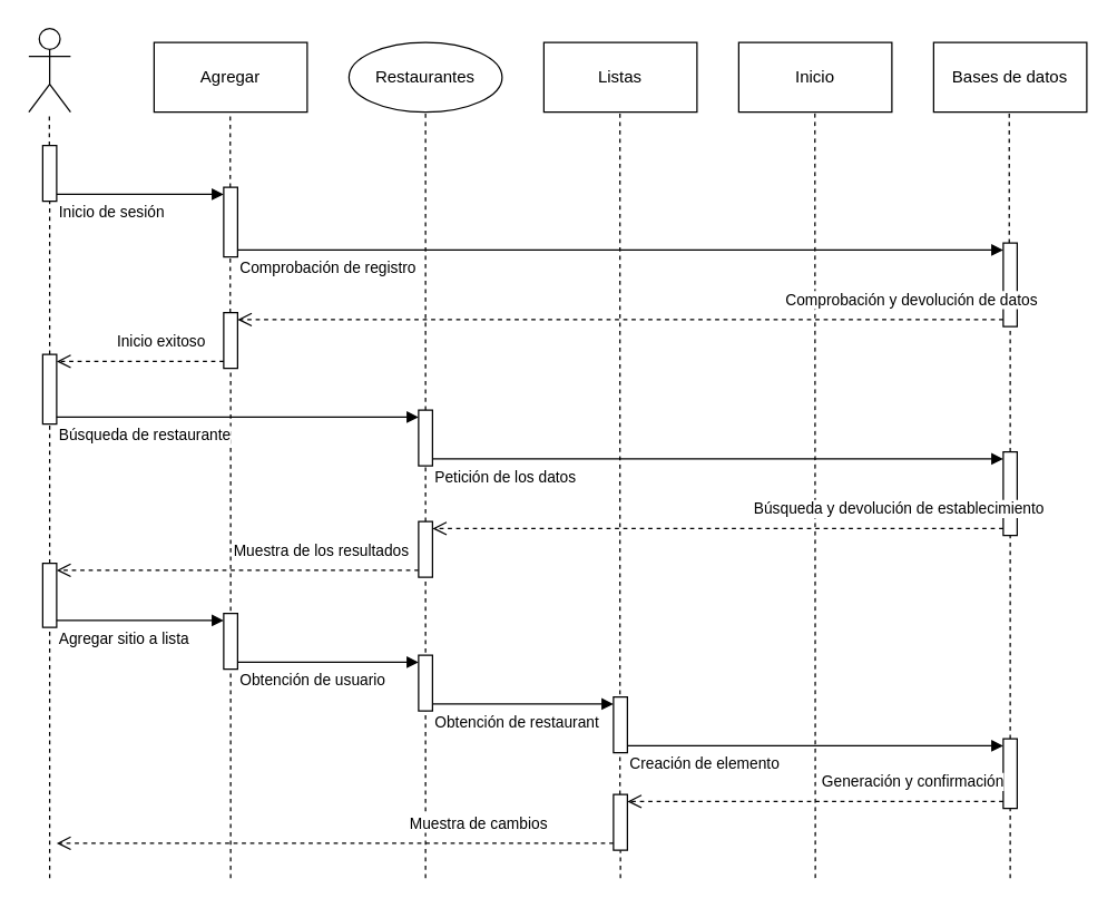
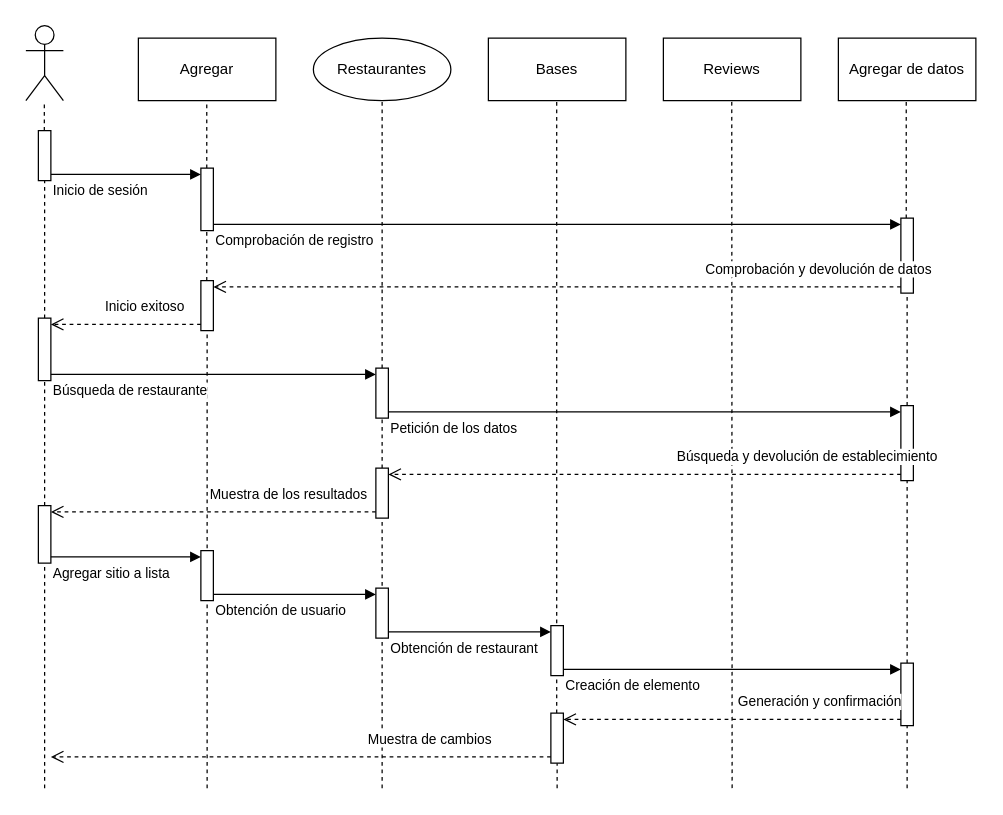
- <mxCell id="4" value="Listas" style="html=1;whiteSpace=wrap;" vertex="1" parent="1"><mxGeometry x="390" y="30" width="110" height="50" as="geometry" /></mxCell>
+ <mxCell id="4" value="Bases" style="html=1;whiteSpace=wrap;" vertex="1" parent="1"><mxGeometry x="390" y="30" width="110" height="50" as="geometry" /></mxCell>
- <mxCell id="3" value="Inicio" style="html=1;whiteSpace=wrap;" vertex="1" parent="1"><mxGeometry x="530" y="30" width="110" height="50" as="geometry" /></mxCell>
+ <mxCell id="3" value="Reviews" style="html=1;whiteSpace=wrap;" vertex="1" parent="1"><mxGeometry x="530" y="30" width="110" height="50" as="geometry" /></mxCell>
- <mxCell id="6" value="Bases de datos" style="html=1;whiteSpace=wrap;" vertex="1" parent="1"><mxGeometry x="670" y="30" width="110" height="50" as="geometry" /></mxCell>
+ <mxCell id="6" value="Agregar de datos" style="html=1;whiteSpace=wrap;" vertex="1" parent="1"><mxGeometry x="670" y="30" width="110" height="50" as="geometry" /></mxCell>
